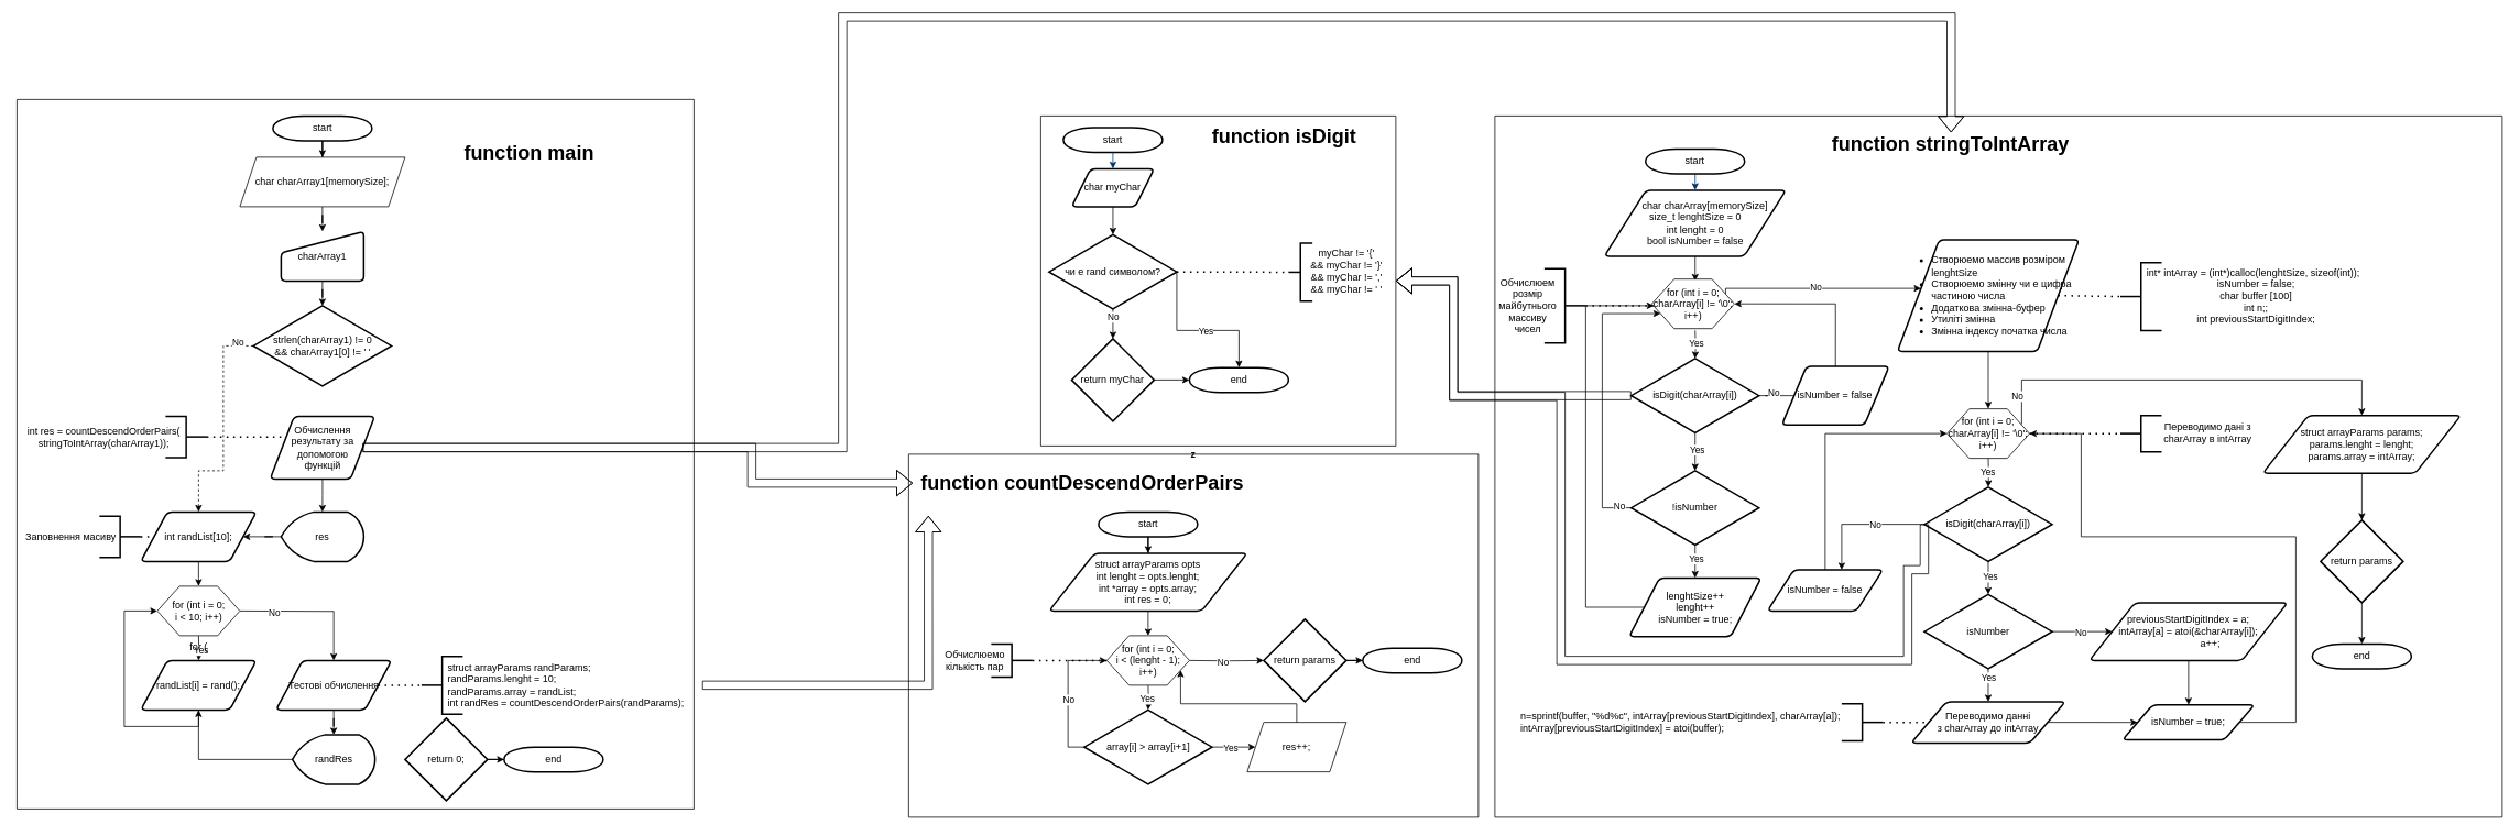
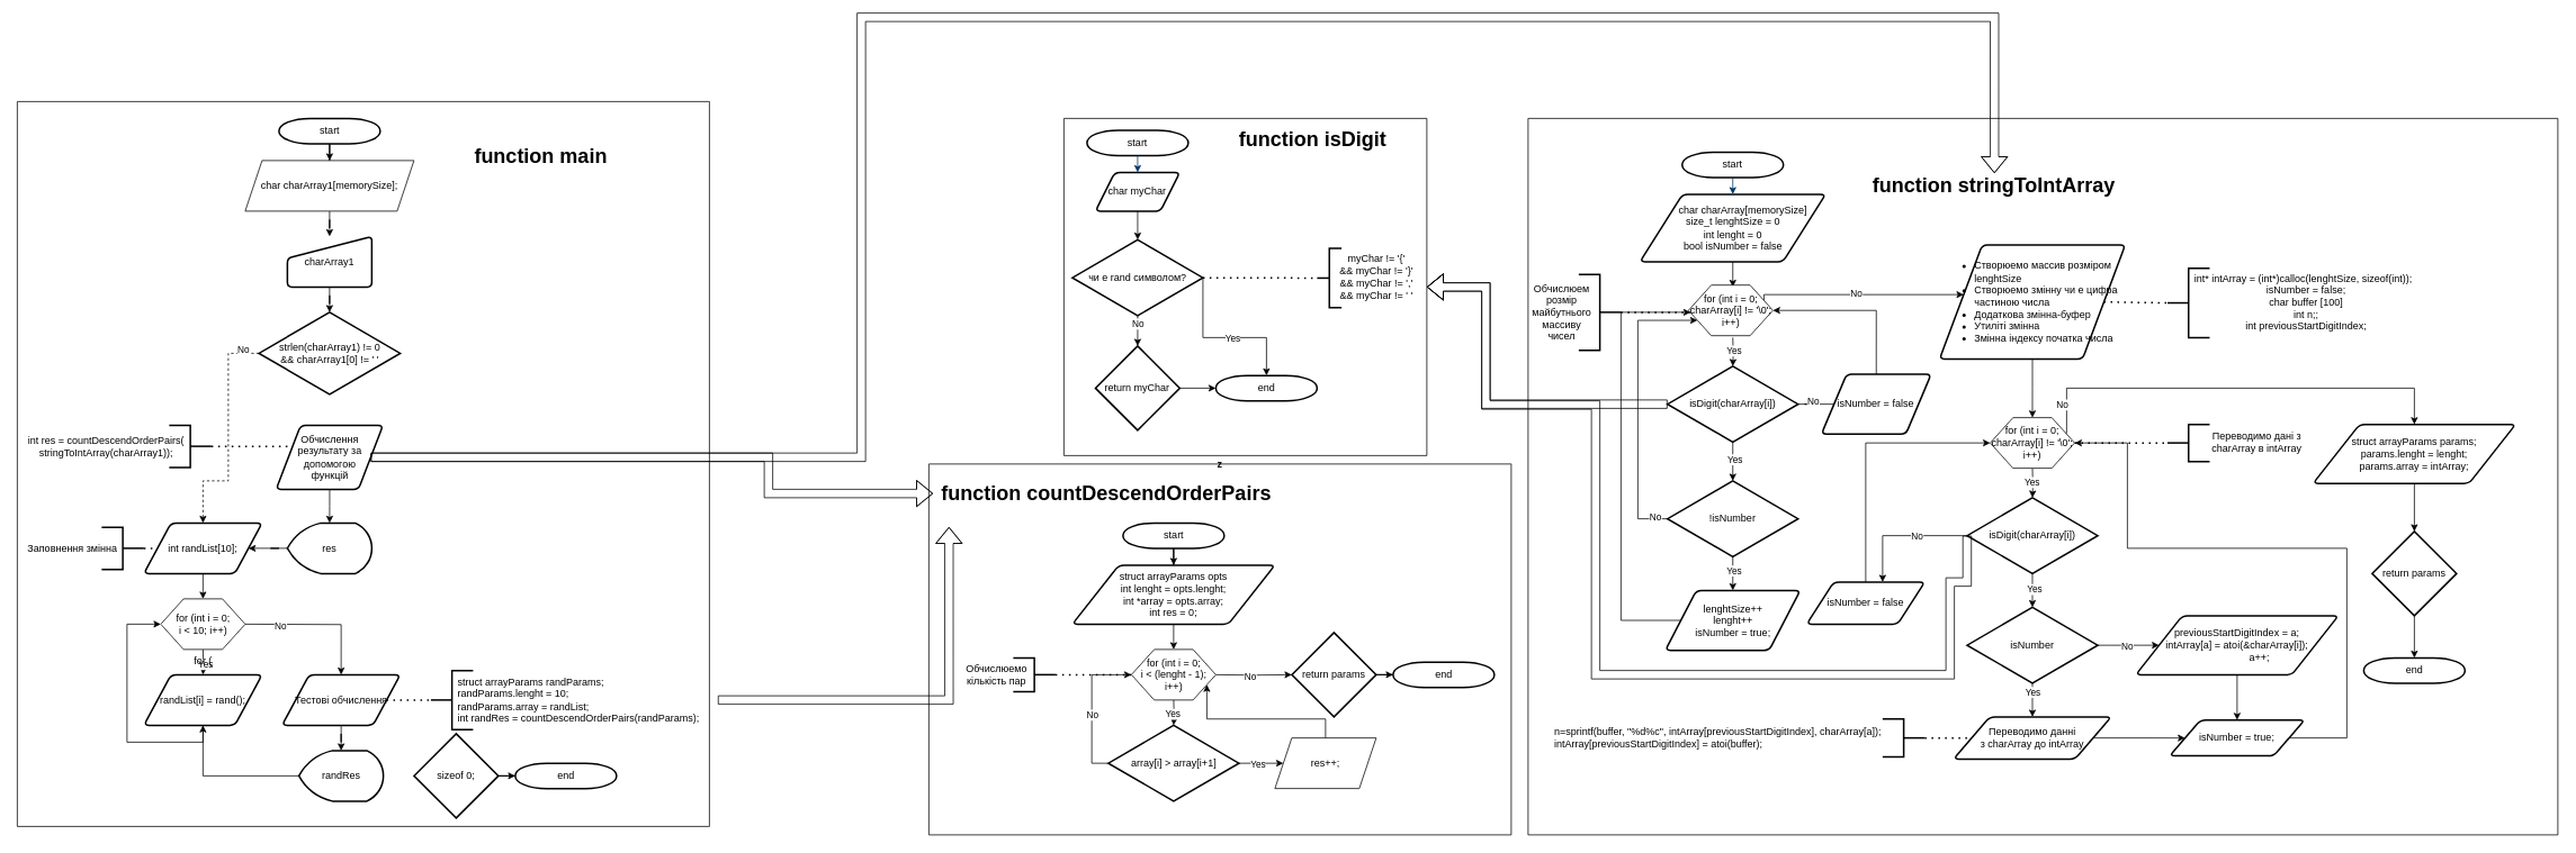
- <mxCell id="33" value="&lt;h1&gt;function stringToIntArray&lt;/h1&gt;" style="text;html=1;strokeColor=none;fillColor=none;align=center;verticalAlign=middle;whiteSpace=wrap;rounded=0;" vertex="1" parent="19"><mxGeometry x="407.49" y="20" width="290" height="30" as="geometry" /></mxCell>
+ <mxCell id="33" value="&lt;h1&gt;function stringToIntArray&lt;/h1&gt;" style="text;html=1;strokeColor=none;fillColor=none;align=center;verticalAlign=middle;whiteSpace=wrap;rounded=0;" vertex="1" parent="19"><mxGeometry x="407.49" y="65" width="290" height="30" as="geometry" /></mxCell>
- <mxCell id="142" value="Заповнення масиву" style="text;html=1;align=center;verticalAlign=middle;resizable=0;points=[];autosize=1;strokeColor=none;fillColor=none;" vertex="1" parent="115"><mxGeometry y="515" width="130" height="30" as="geometry" /></mxCell>
+ <mxCell id="142" value="Заповнення змiнна" style="text;html=1;align=center;verticalAlign=middle;resizable=0;points=[];autosize=1;strokeColor=none;fillColor=none;" vertex="1" parent="115"><mxGeometry y="515" width="130" height="30" as="geometry" /></mxCell>
- <mxCell id="152" value="return 0;" style="strokeWidth=2;html=1;shape=mxgraph.flowchart.decision;whiteSpace=wrap;" vertex="1" parent="115"><mxGeometry x="470" y="750" width="100" height="100" as="geometry" /></mxCell>
+ <mxCell id="152" value="sizeof 0;" style="strokeWidth=2;html=1;shape=mxgraph.flowchart.decision;whiteSpace=wrap;" vertex="1" parent="115"><mxGeometry x="470" y="750" width="100" height="100" as="geometry" /></mxCell>
